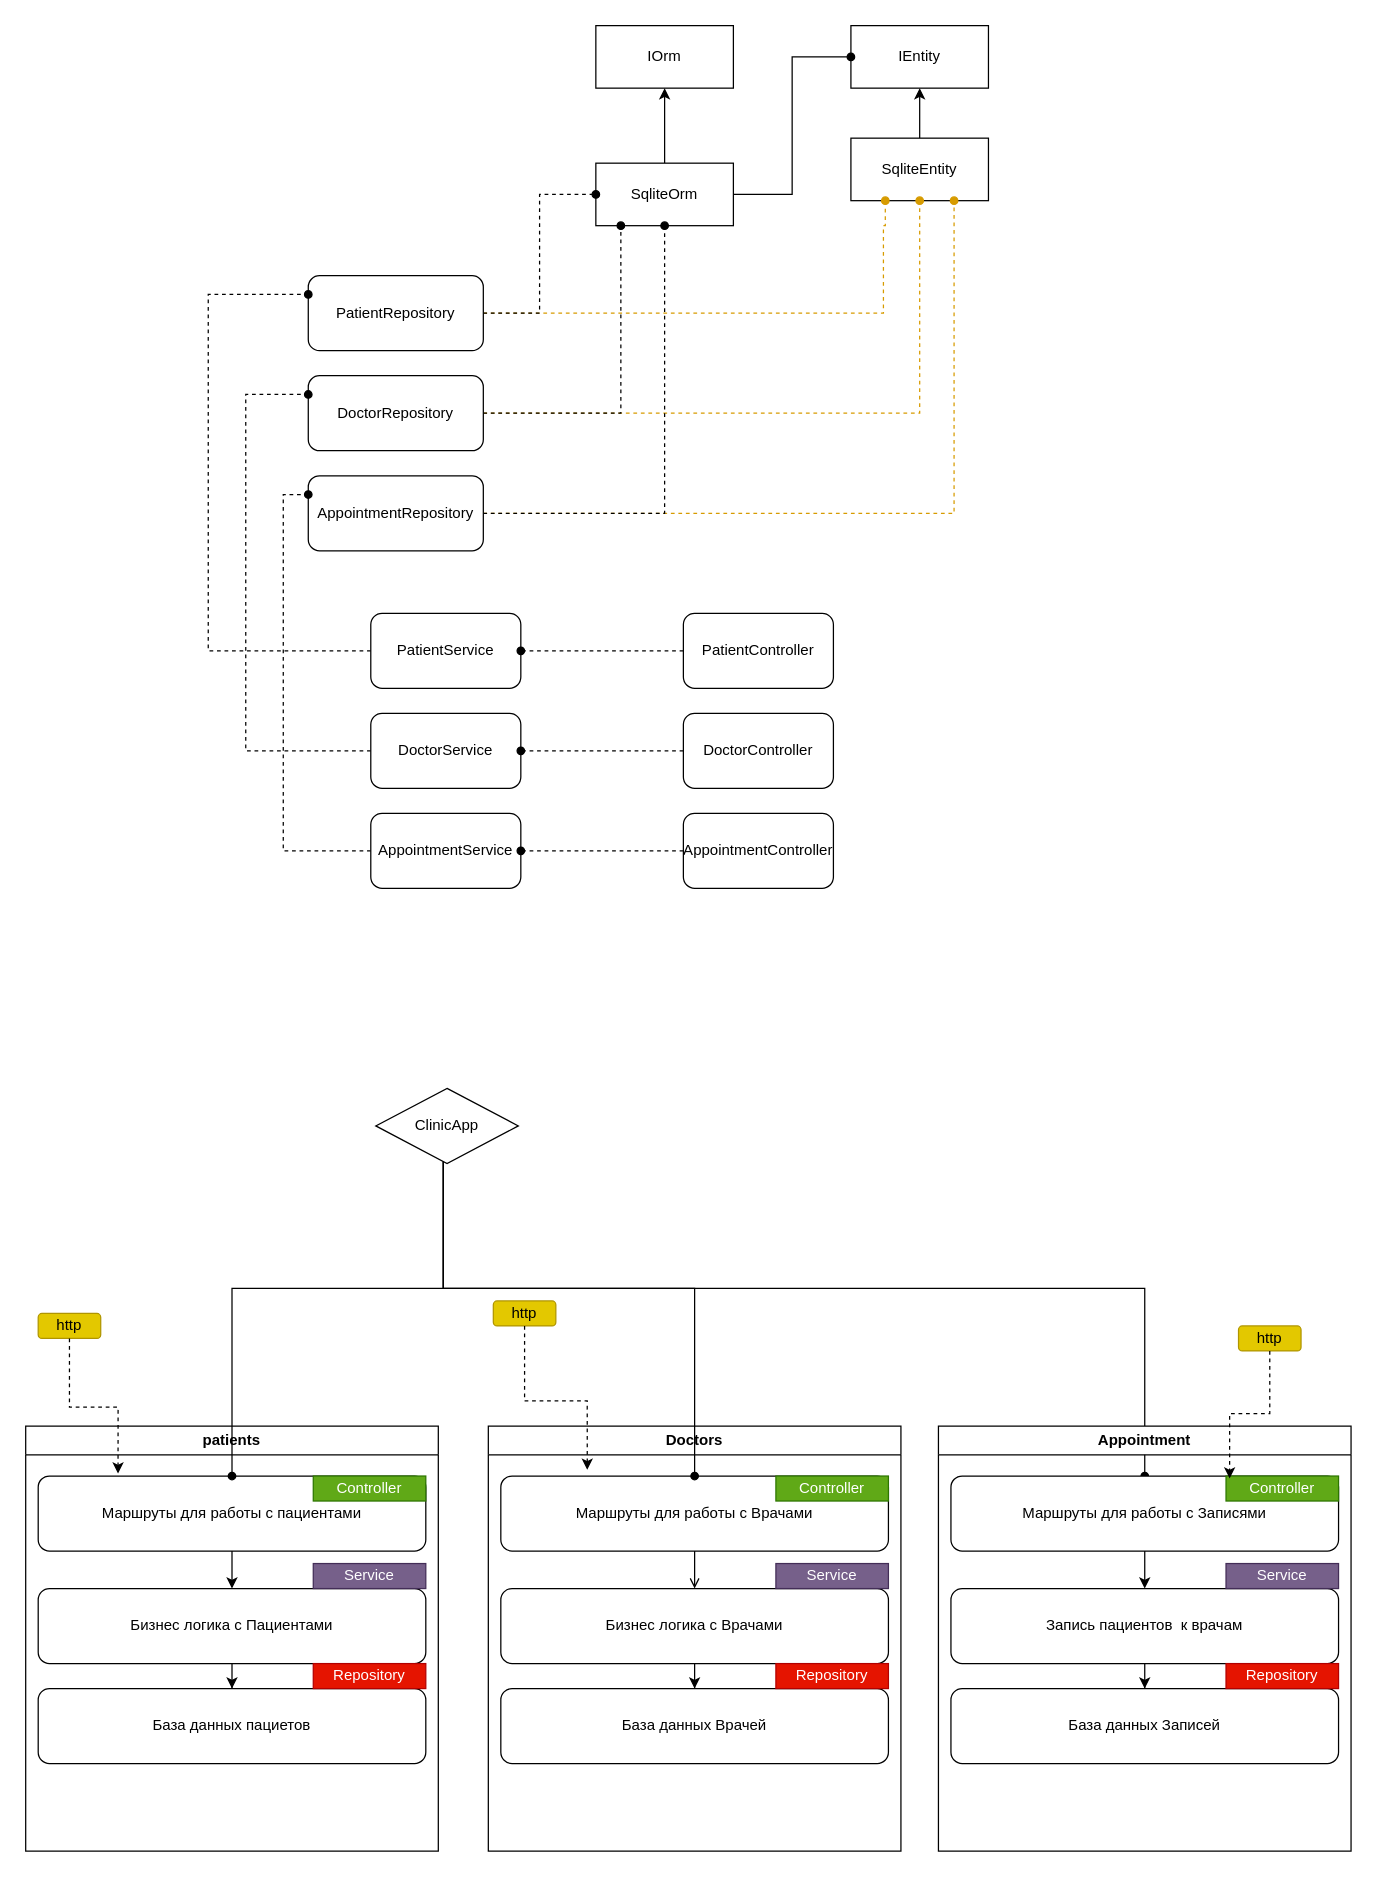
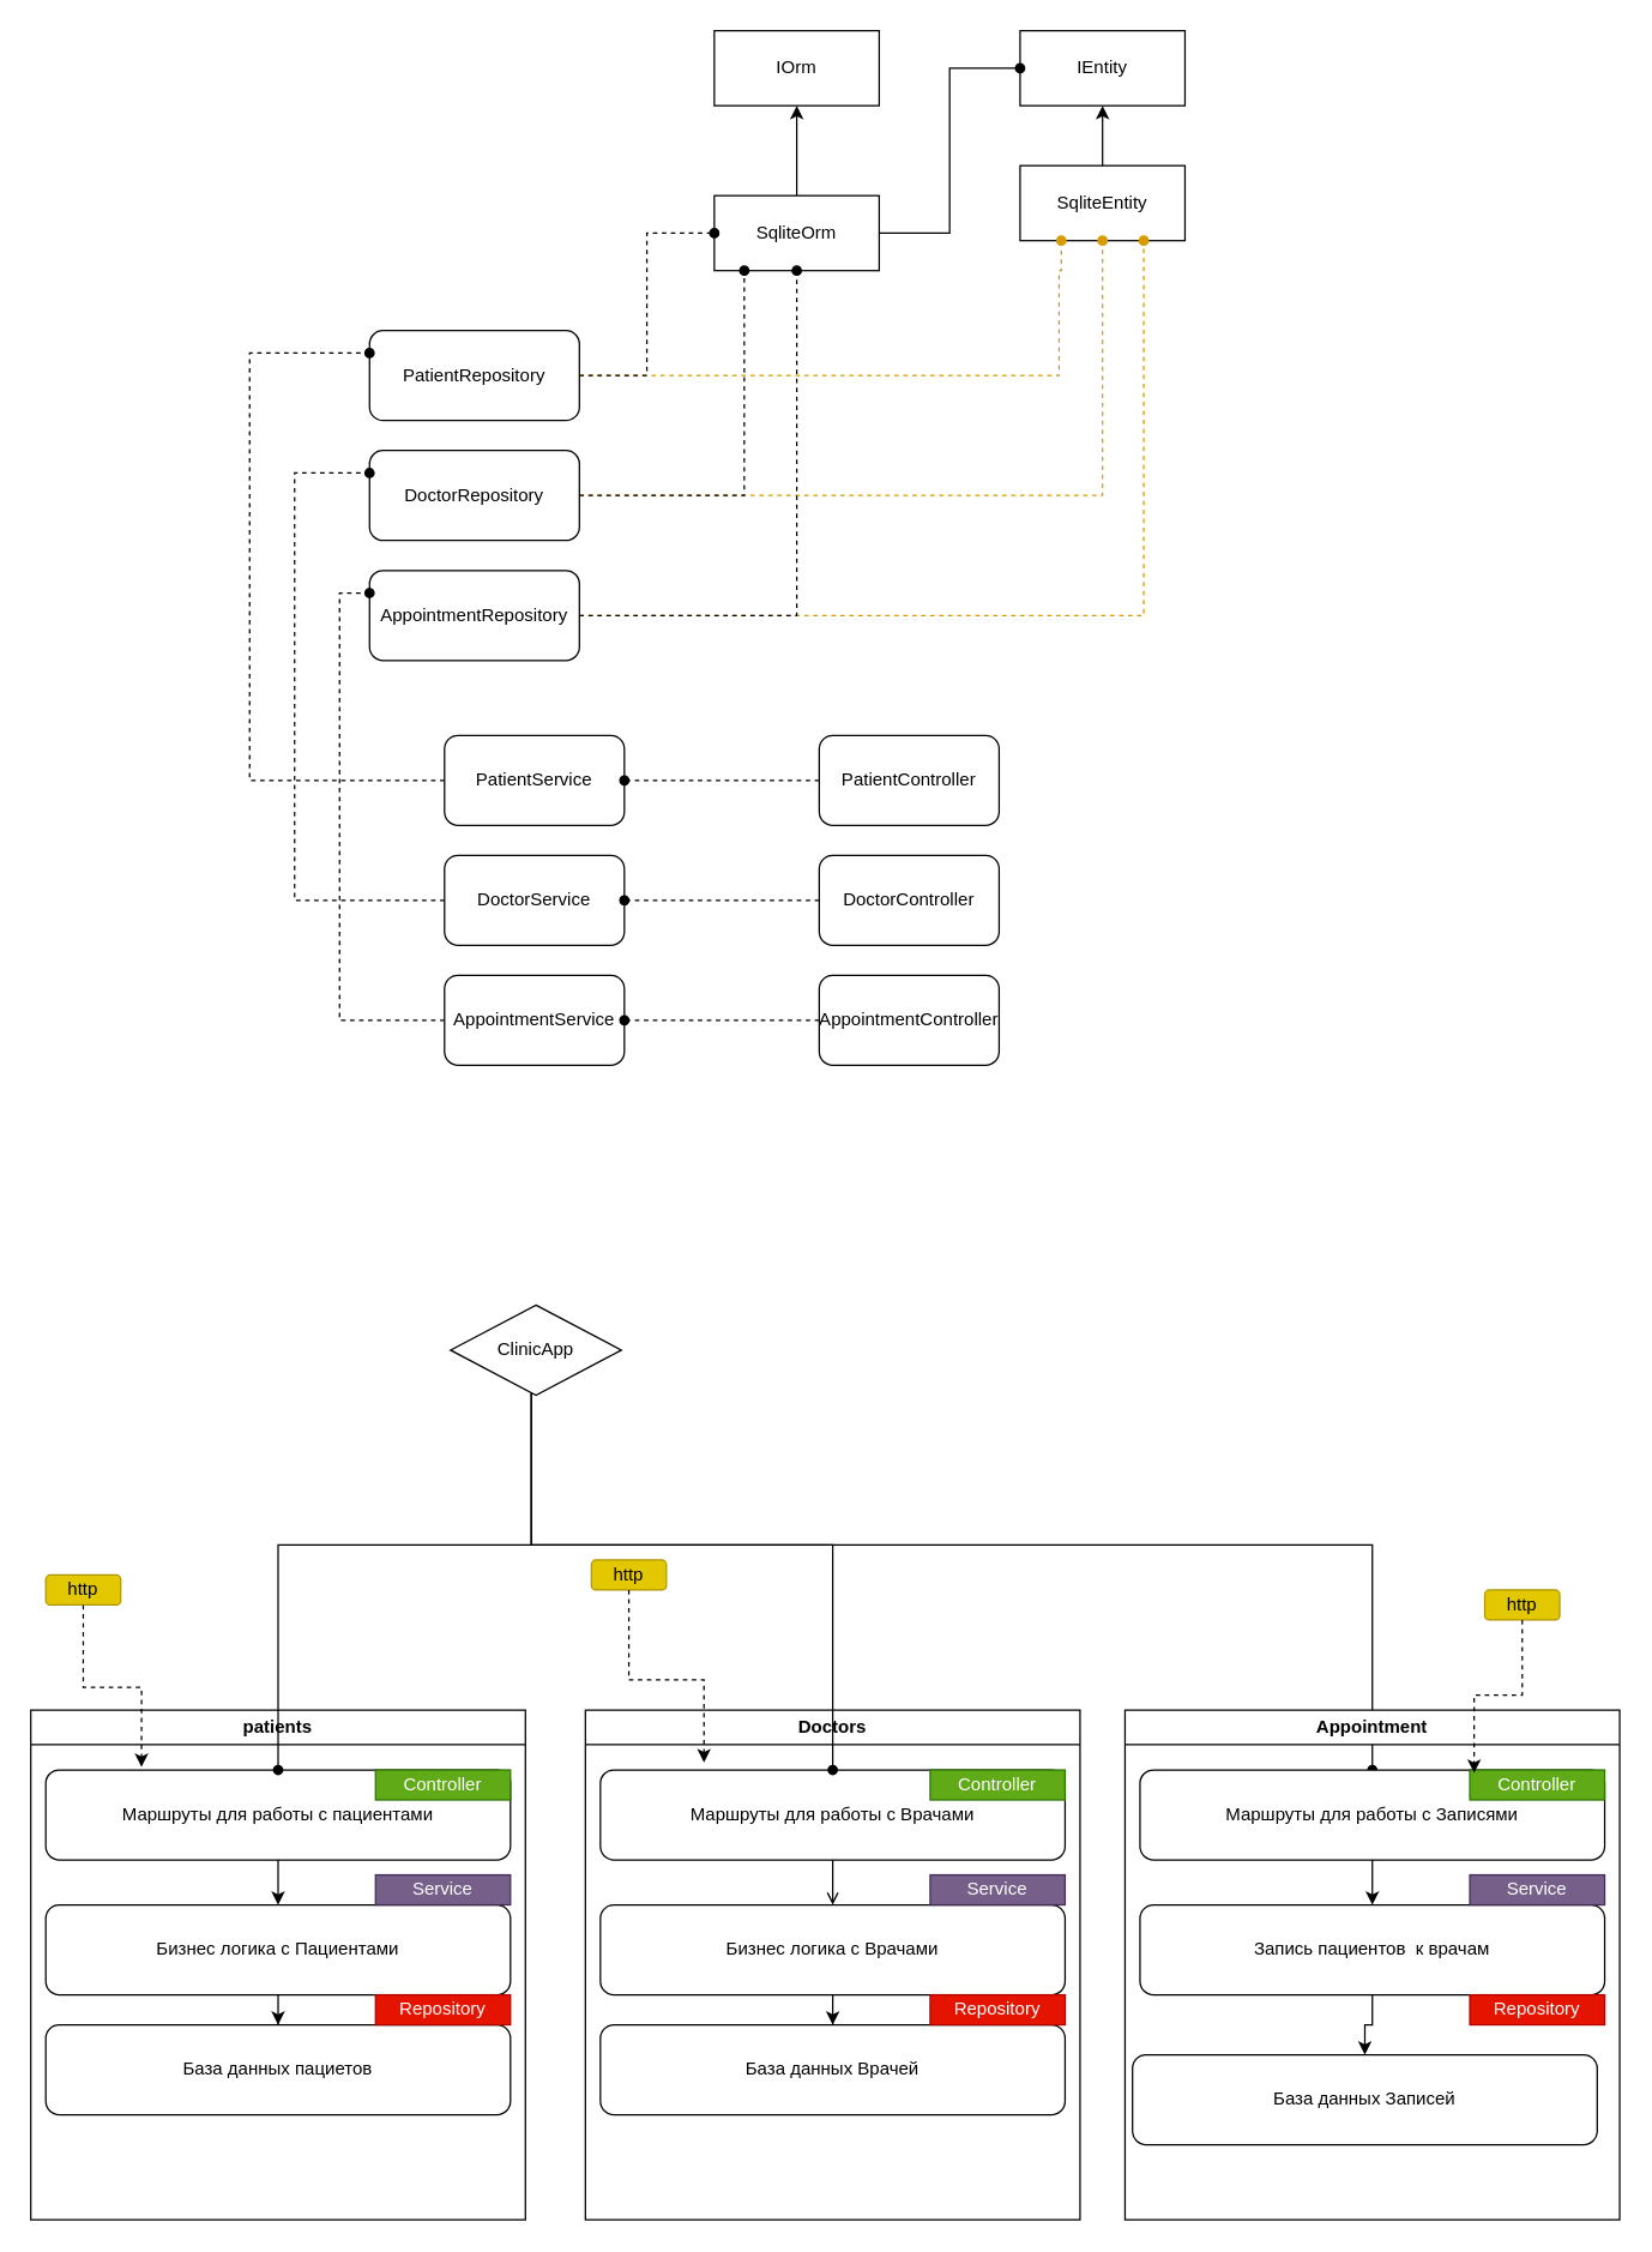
- <mxCell id="42" value="База данных Записей" style="rounded=1;whiteSpace=wrap;html=1;align=center;" vertex="1" parent="35"><mxGeometry x="10" y="210" width="310" height="60" as="geometry" /></mxCell>
+ <mxCell id="42" value="База данных Записей" style="rounded=1;whiteSpace=wrap;html=1;align=center;" vertex="1" parent="35"><mxGeometry x="5" y="230" width="310" height="60" as="geometry" /></mxCell>
